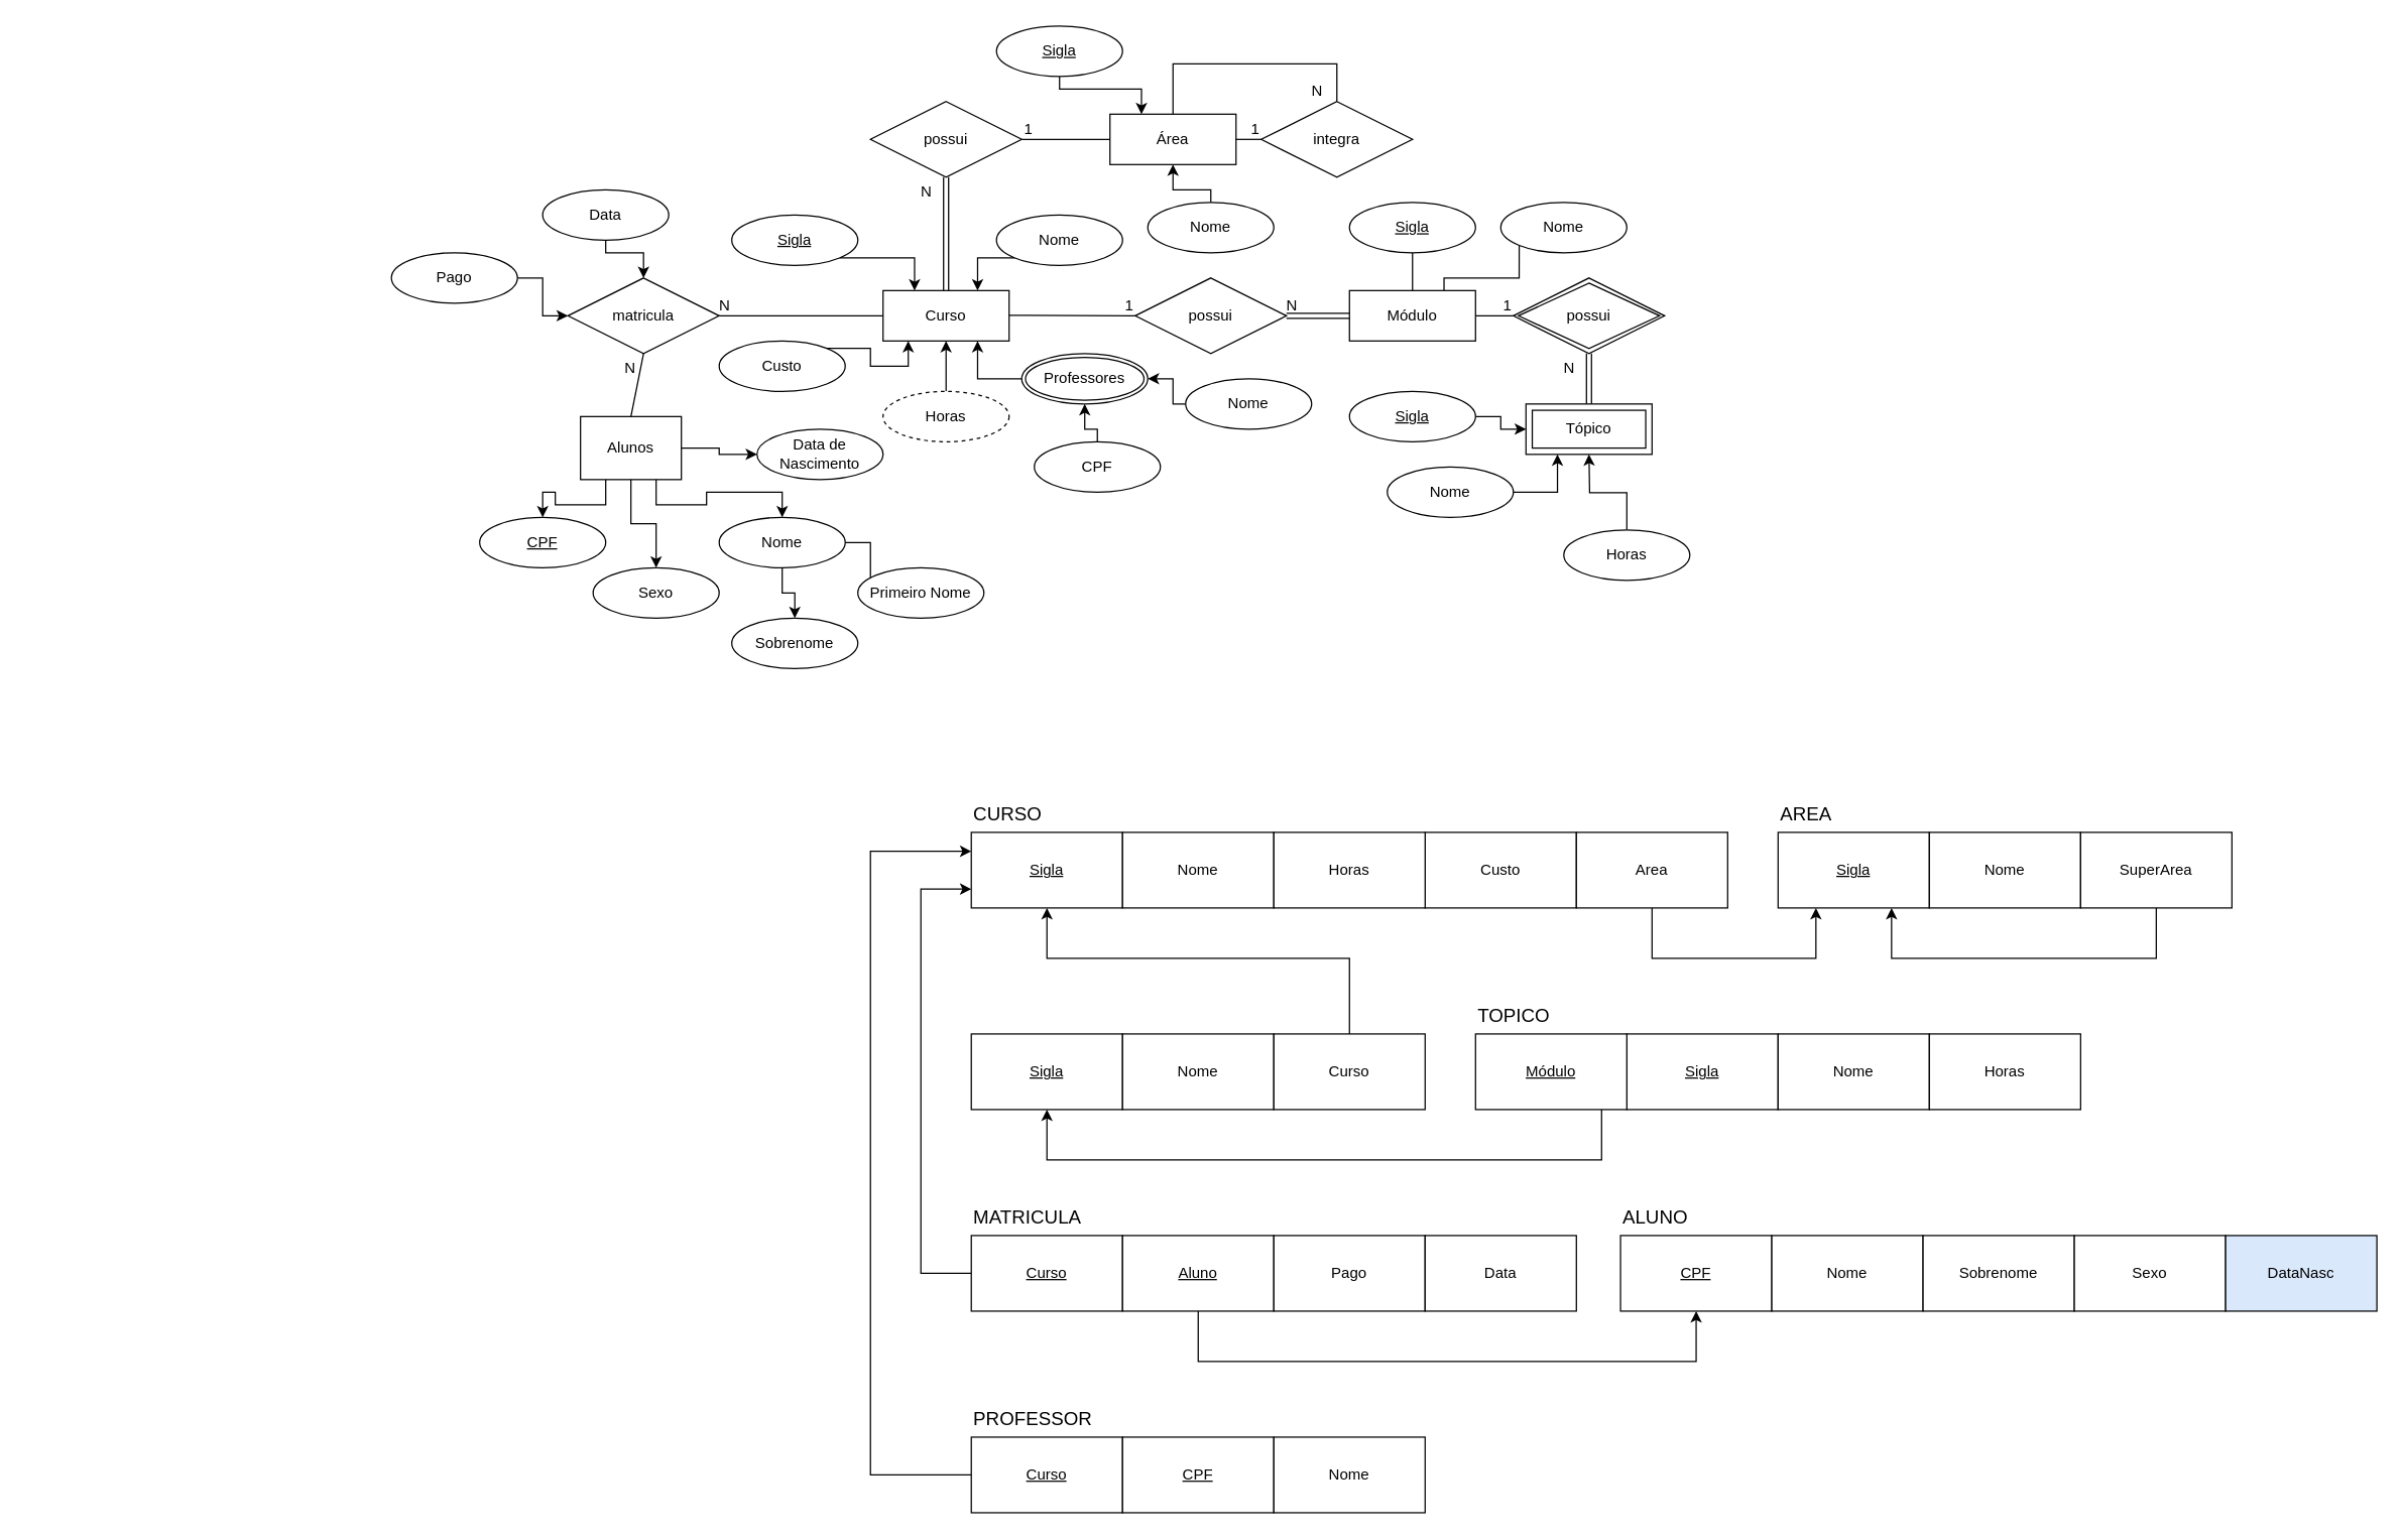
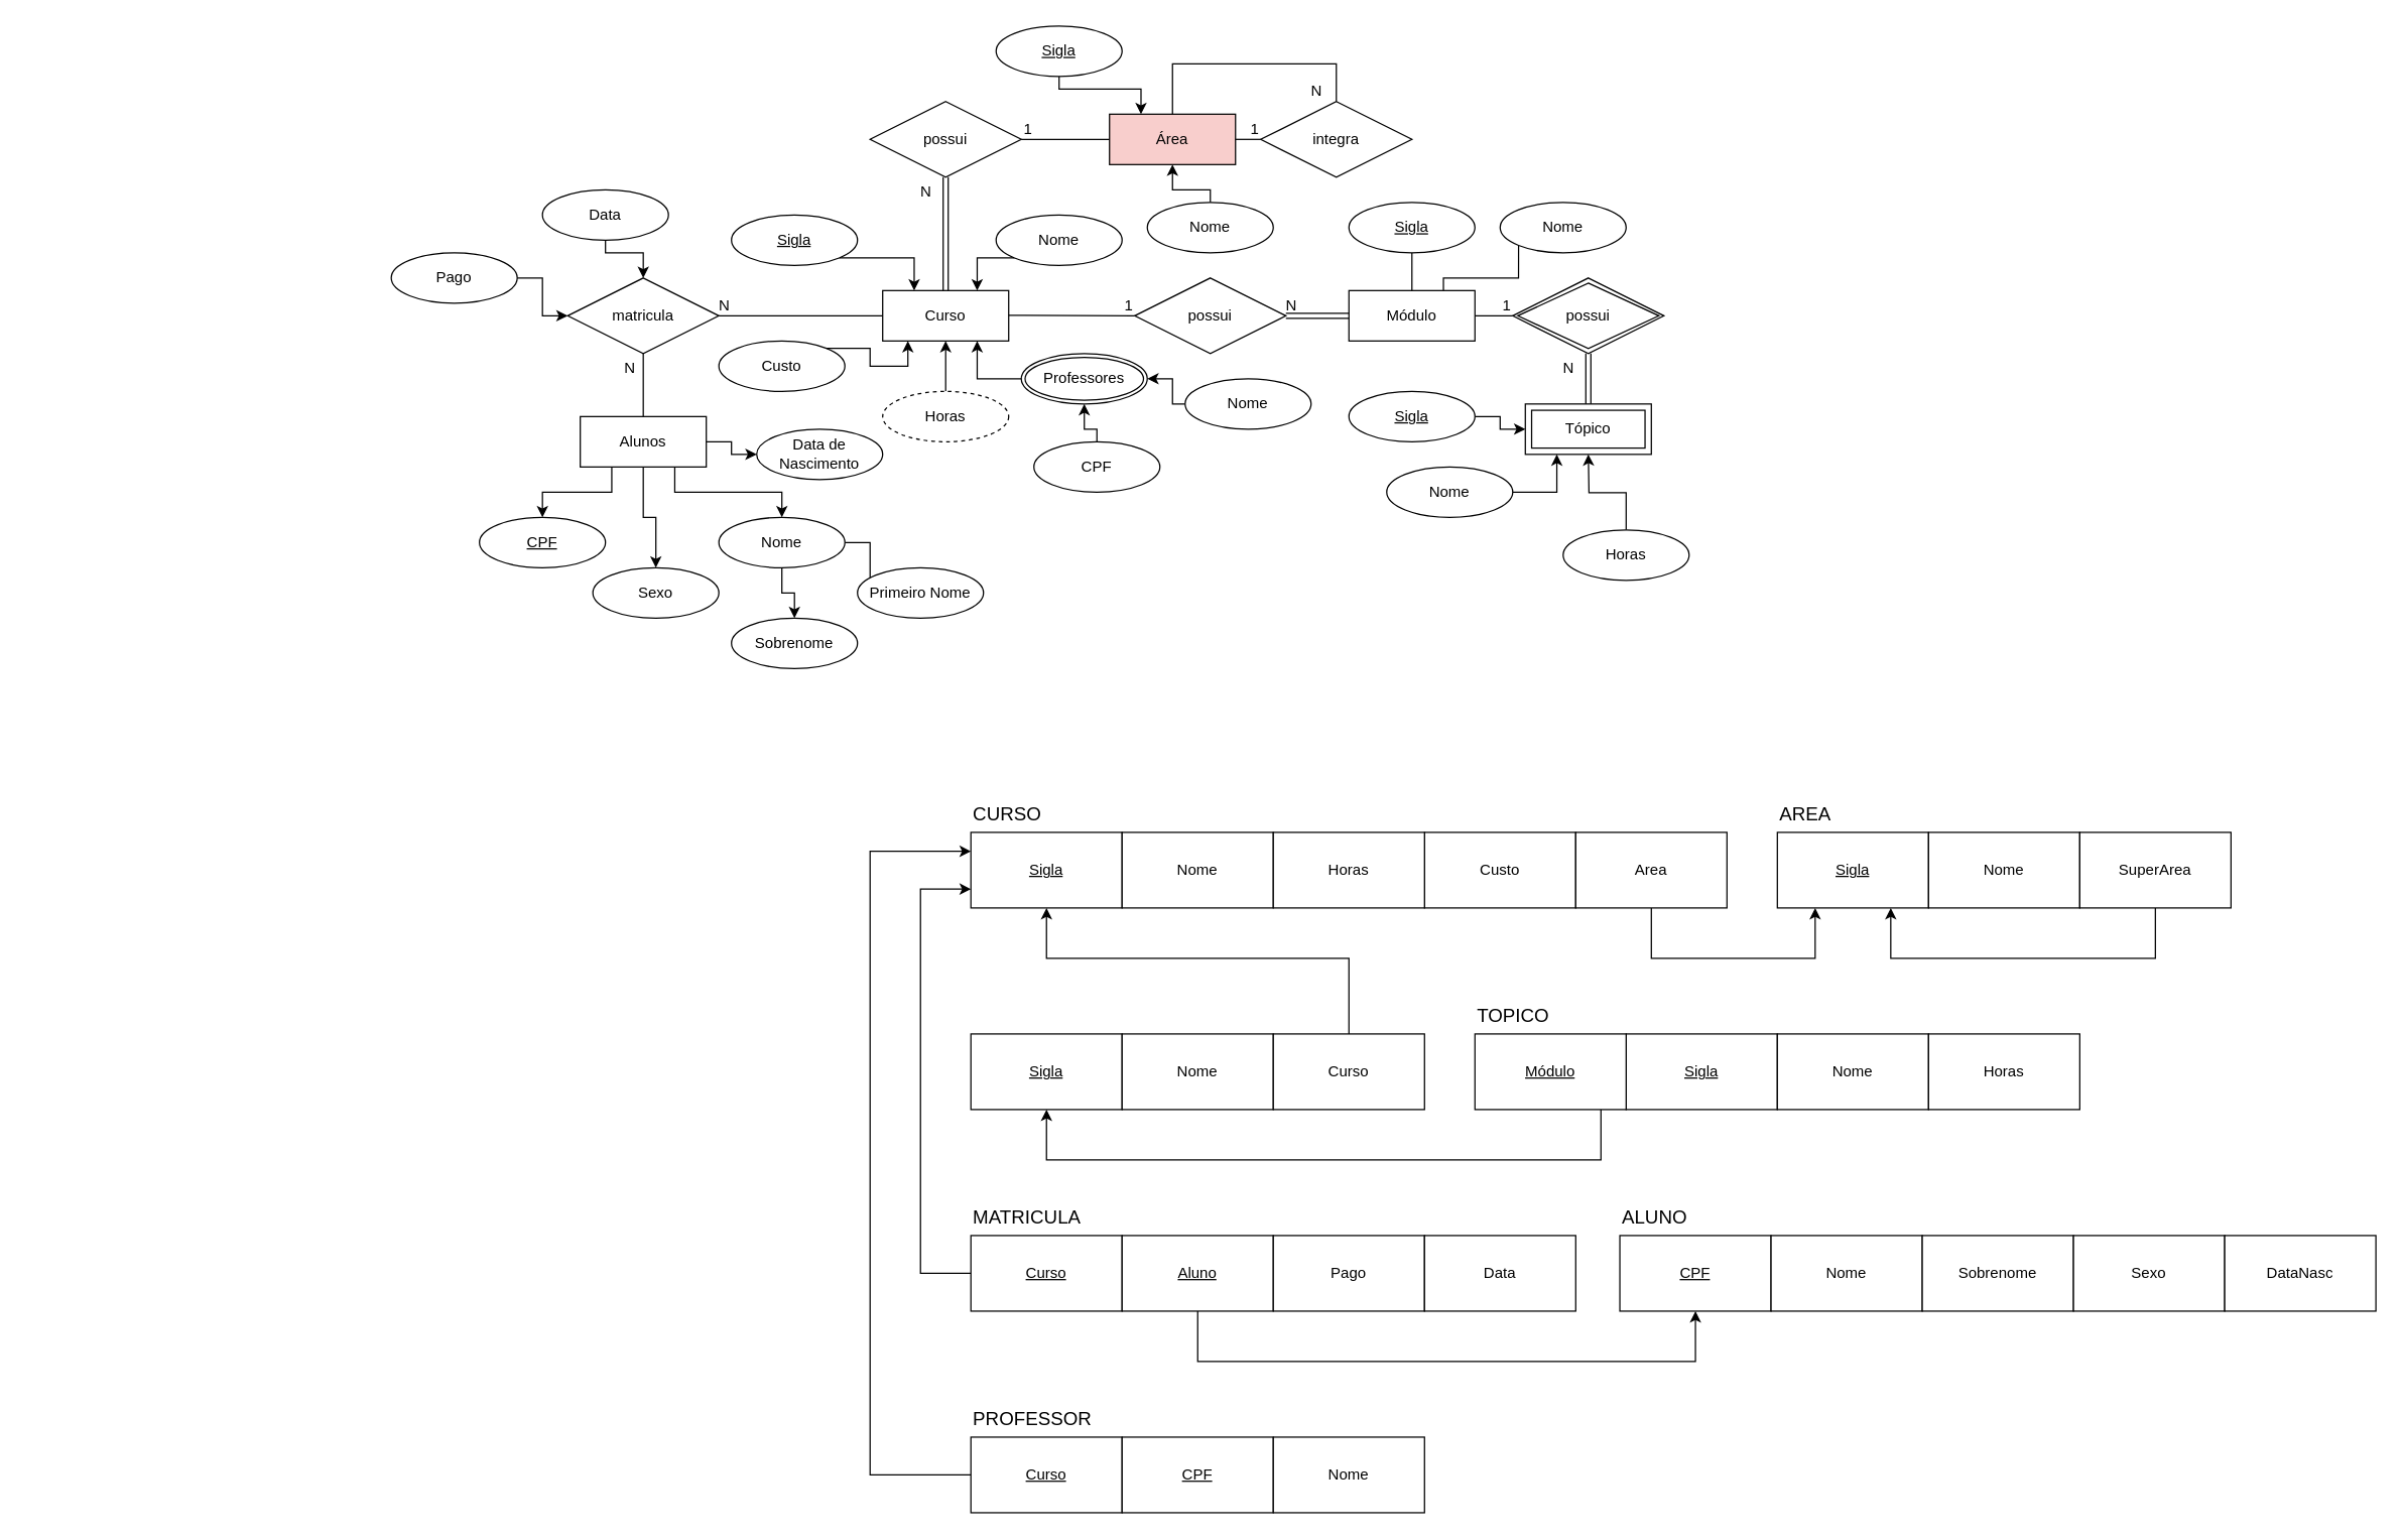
- <mxCell id="9" value="Área" style="whiteSpace=wrap;html=1;align=center;" vertex="1" parent="1"><mxGeometry x="880" y="90" width="100" height="40" as="geometry" /></mxCell>
+ <mxCell id="9" value="Área" style="whiteSpace=wrap;html=1;align=center;fillColor=#f8cecc;" vertex="1" parent="1"><mxGeometry x="880" y="90" width="100" height="40" as="geometry" /></mxCell>
- <mxCell id="6" value="&lt;div&gt;Alunos&lt;/div&gt;" style="whiteSpace=wrap;html=1;align=center;" vertex="1" parent="1"><mxGeometry x="460" y="330" width="80" height="50" as="geometry" /></mxCell>
+ <mxCell id="6" value="&lt;div&gt;Alunos&lt;/div&gt;" style="whiteSpace=wrap;html=1;align=center;" vertex="1" parent="1"><mxGeometry x="460" y="330" width="100" height="40" as="geometry" /></mxCell>
- <mxCell id="113" value="DataNasc" style="whiteSpace=wrap;html=1;fontStyle=0;fillColor=#dae8fc;" vertex="1" parent="1"><mxGeometry x="1765" y="980" width="120" height="60" as="geometry" /></mxCell>
+ <mxCell id="113" value="DataNasc" style="whiteSpace=wrap;html=1;fontStyle=0" vertex="1" parent="1"><mxGeometry x="1765" y="980" width="120" height="60" as="geometry" /></mxCell>
